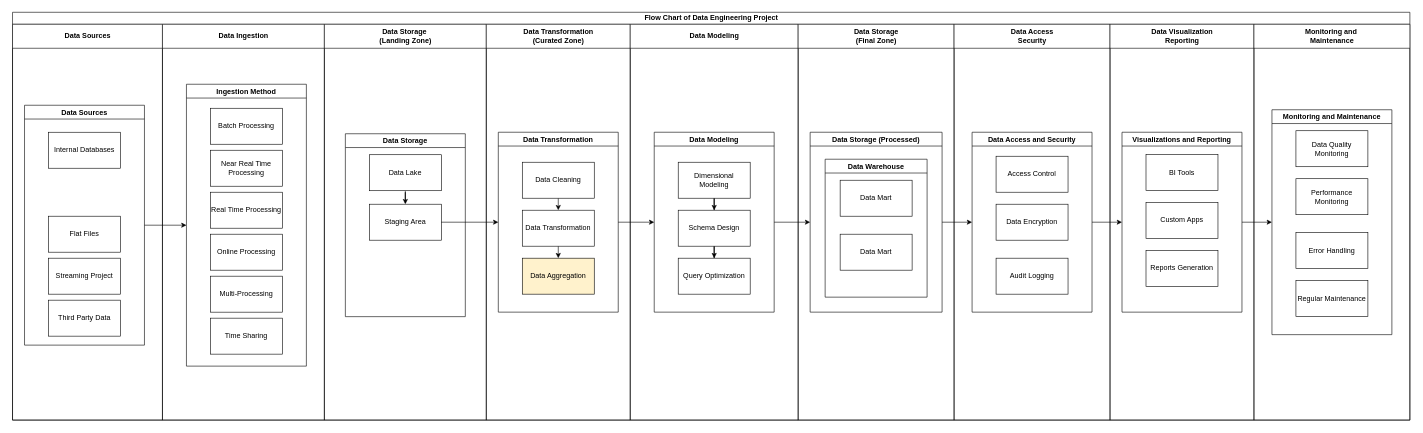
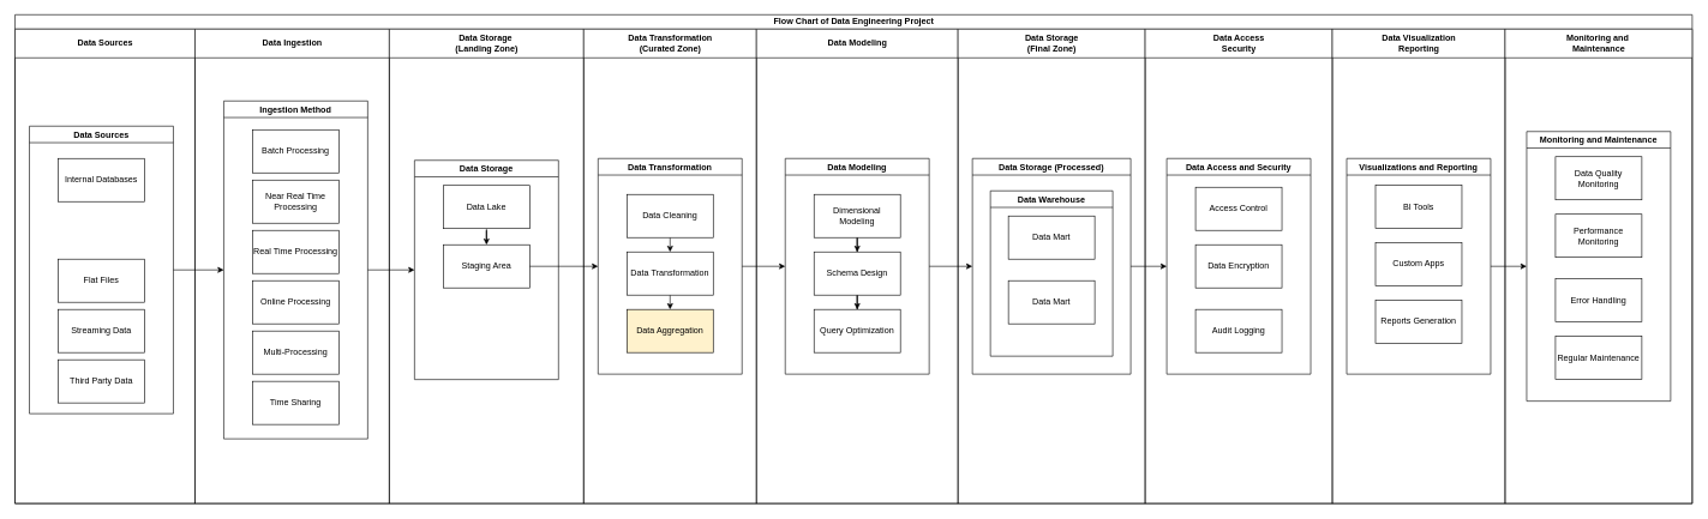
- <mxCell id="63" style="edgeStyle=orthogonalEdgeStyle;rounded=0;orthogonalLoop=1;jettySize=auto;html=1;exitX=1;exitY=0.5;exitDx=0;exitDy=0;entryX=0;entryY=0.5;entryDx=0;entryDy=0;" edge="1" parent="2" source="42" target="47"><mxGeometry relative="1" as="geometry" /></mxCell>
+ <mxCell id="58" style="edgeStyle=orthogonalEdgeStyle;rounded=0;orthogonalLoop=1;jettySize=auto;html=1;exitX=1;exitY=0.5;exitDx=0;exitDy=0;entryX=0;entryY=0.5;entryDx=0;entryDy=0;" edge="1" parent="2" source="10" target="18"><mxGeometry relative="1" as="geometry" /></mxCell>
- <mxCell id="7" value="Streaming Project" style="rounded=0;whiteSpace=wrap;html=1;" vertex="1" parent="4"><mxGeometry x="40" y="255" width="120" height="60" as="geometry" /></mxCell>
+ <mxCell id="7" value="Streaming Data" style="rounded=0;whiteSpace=wrap;html=1;" vertex="1" parent="4"><mxGeometry x="40" y="255" width="120" height="60" as="geometry" /></mxCell>
